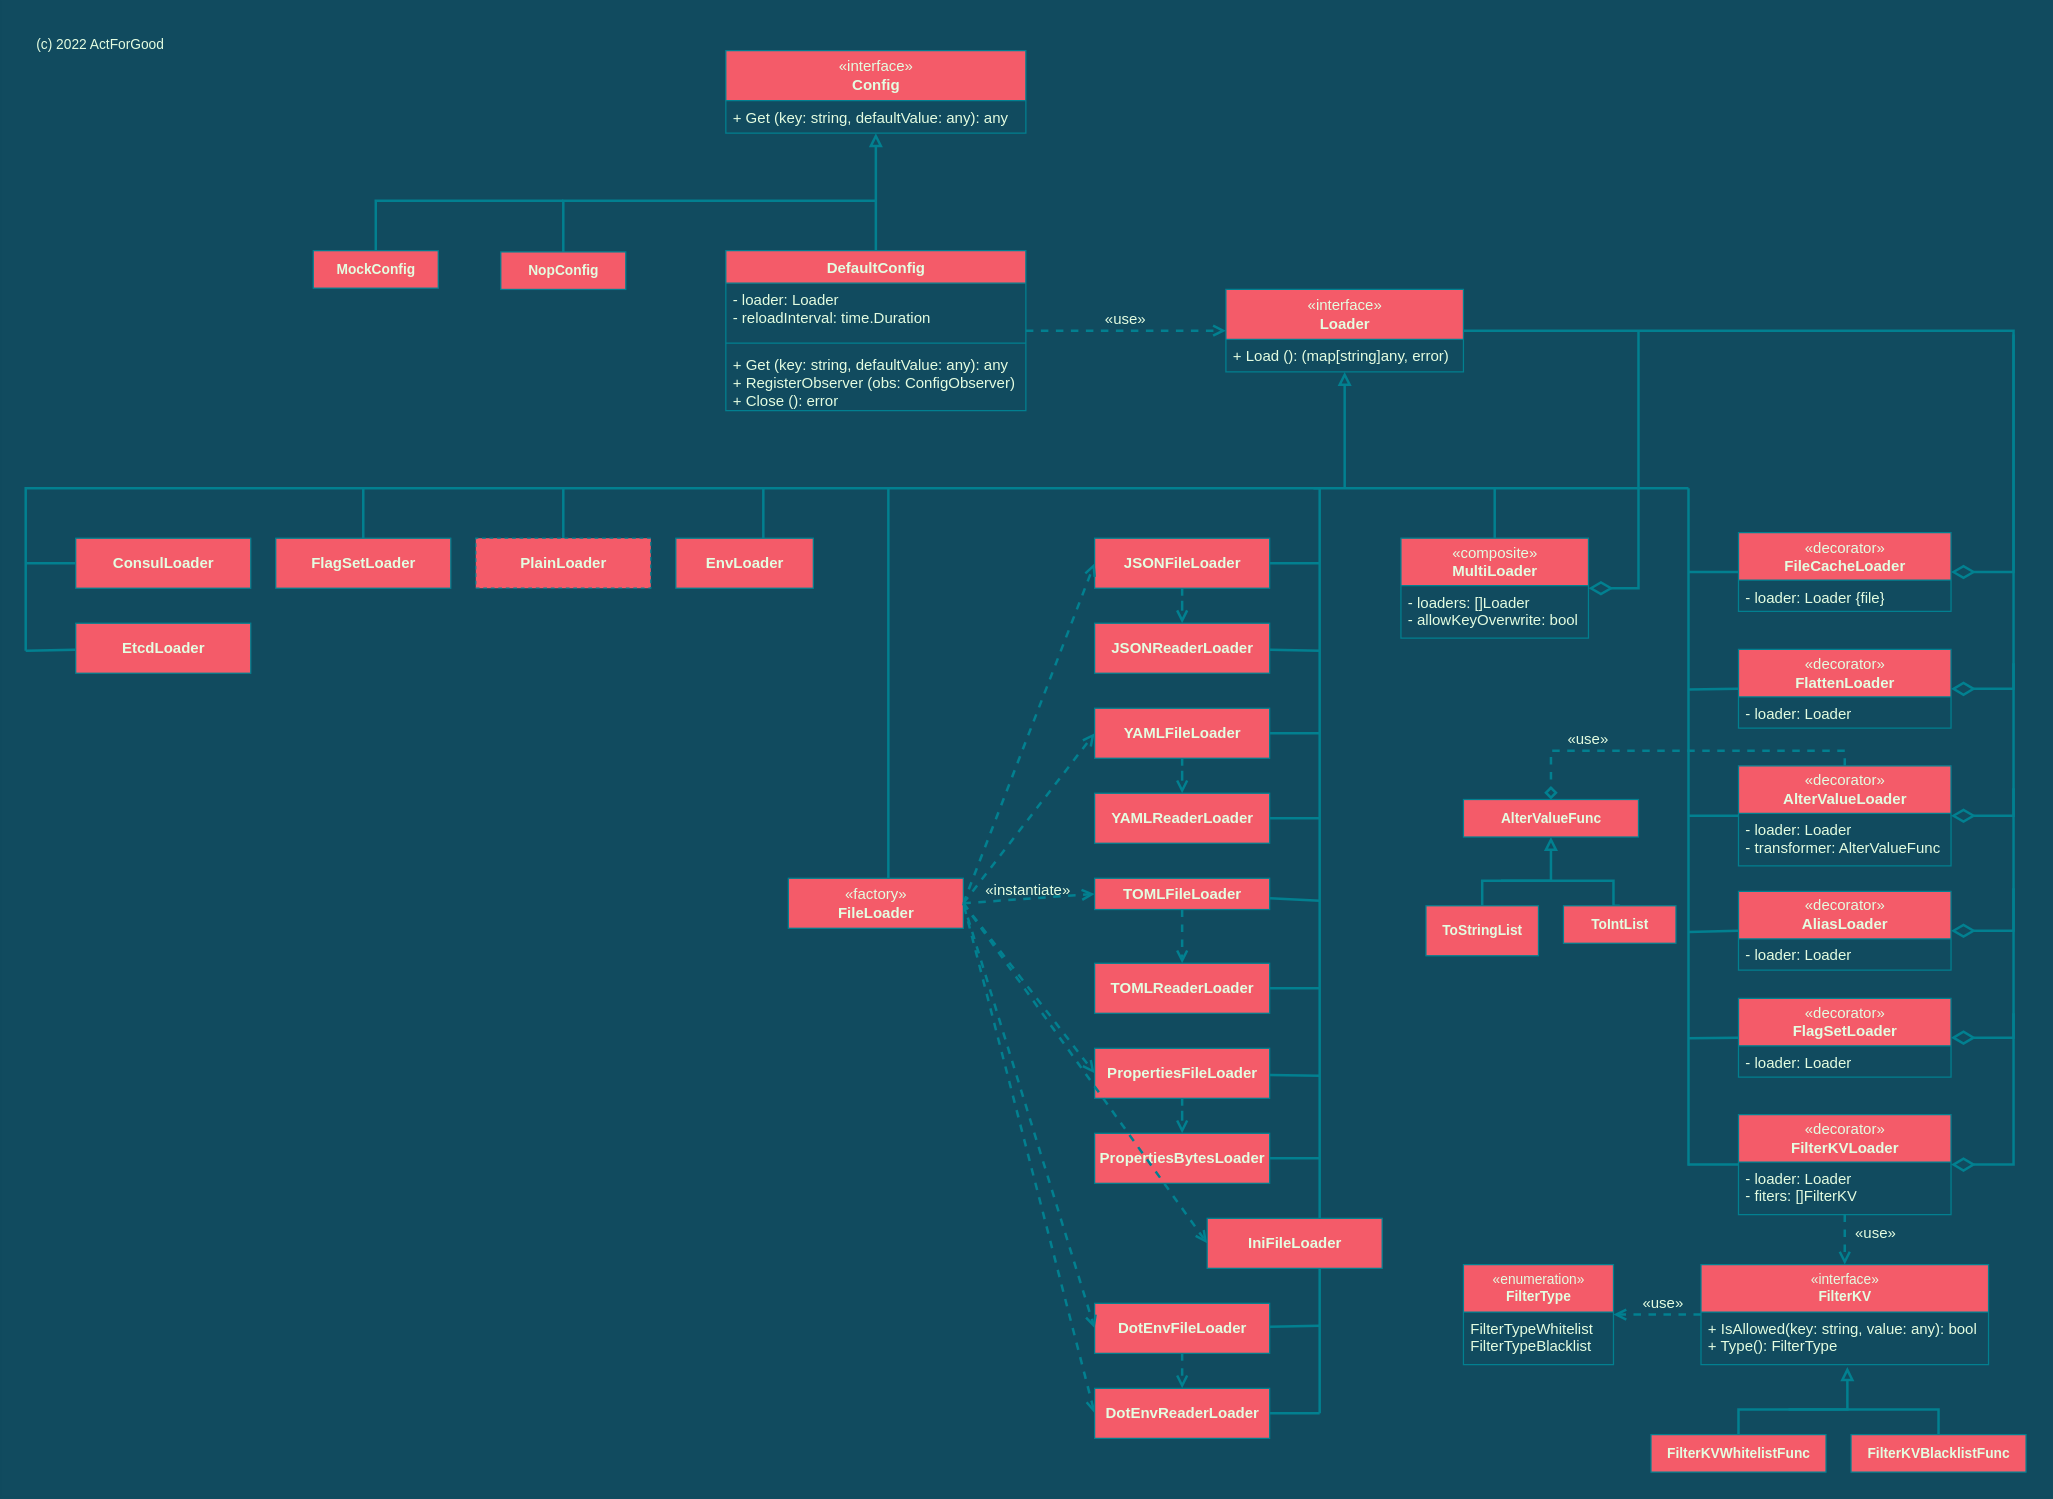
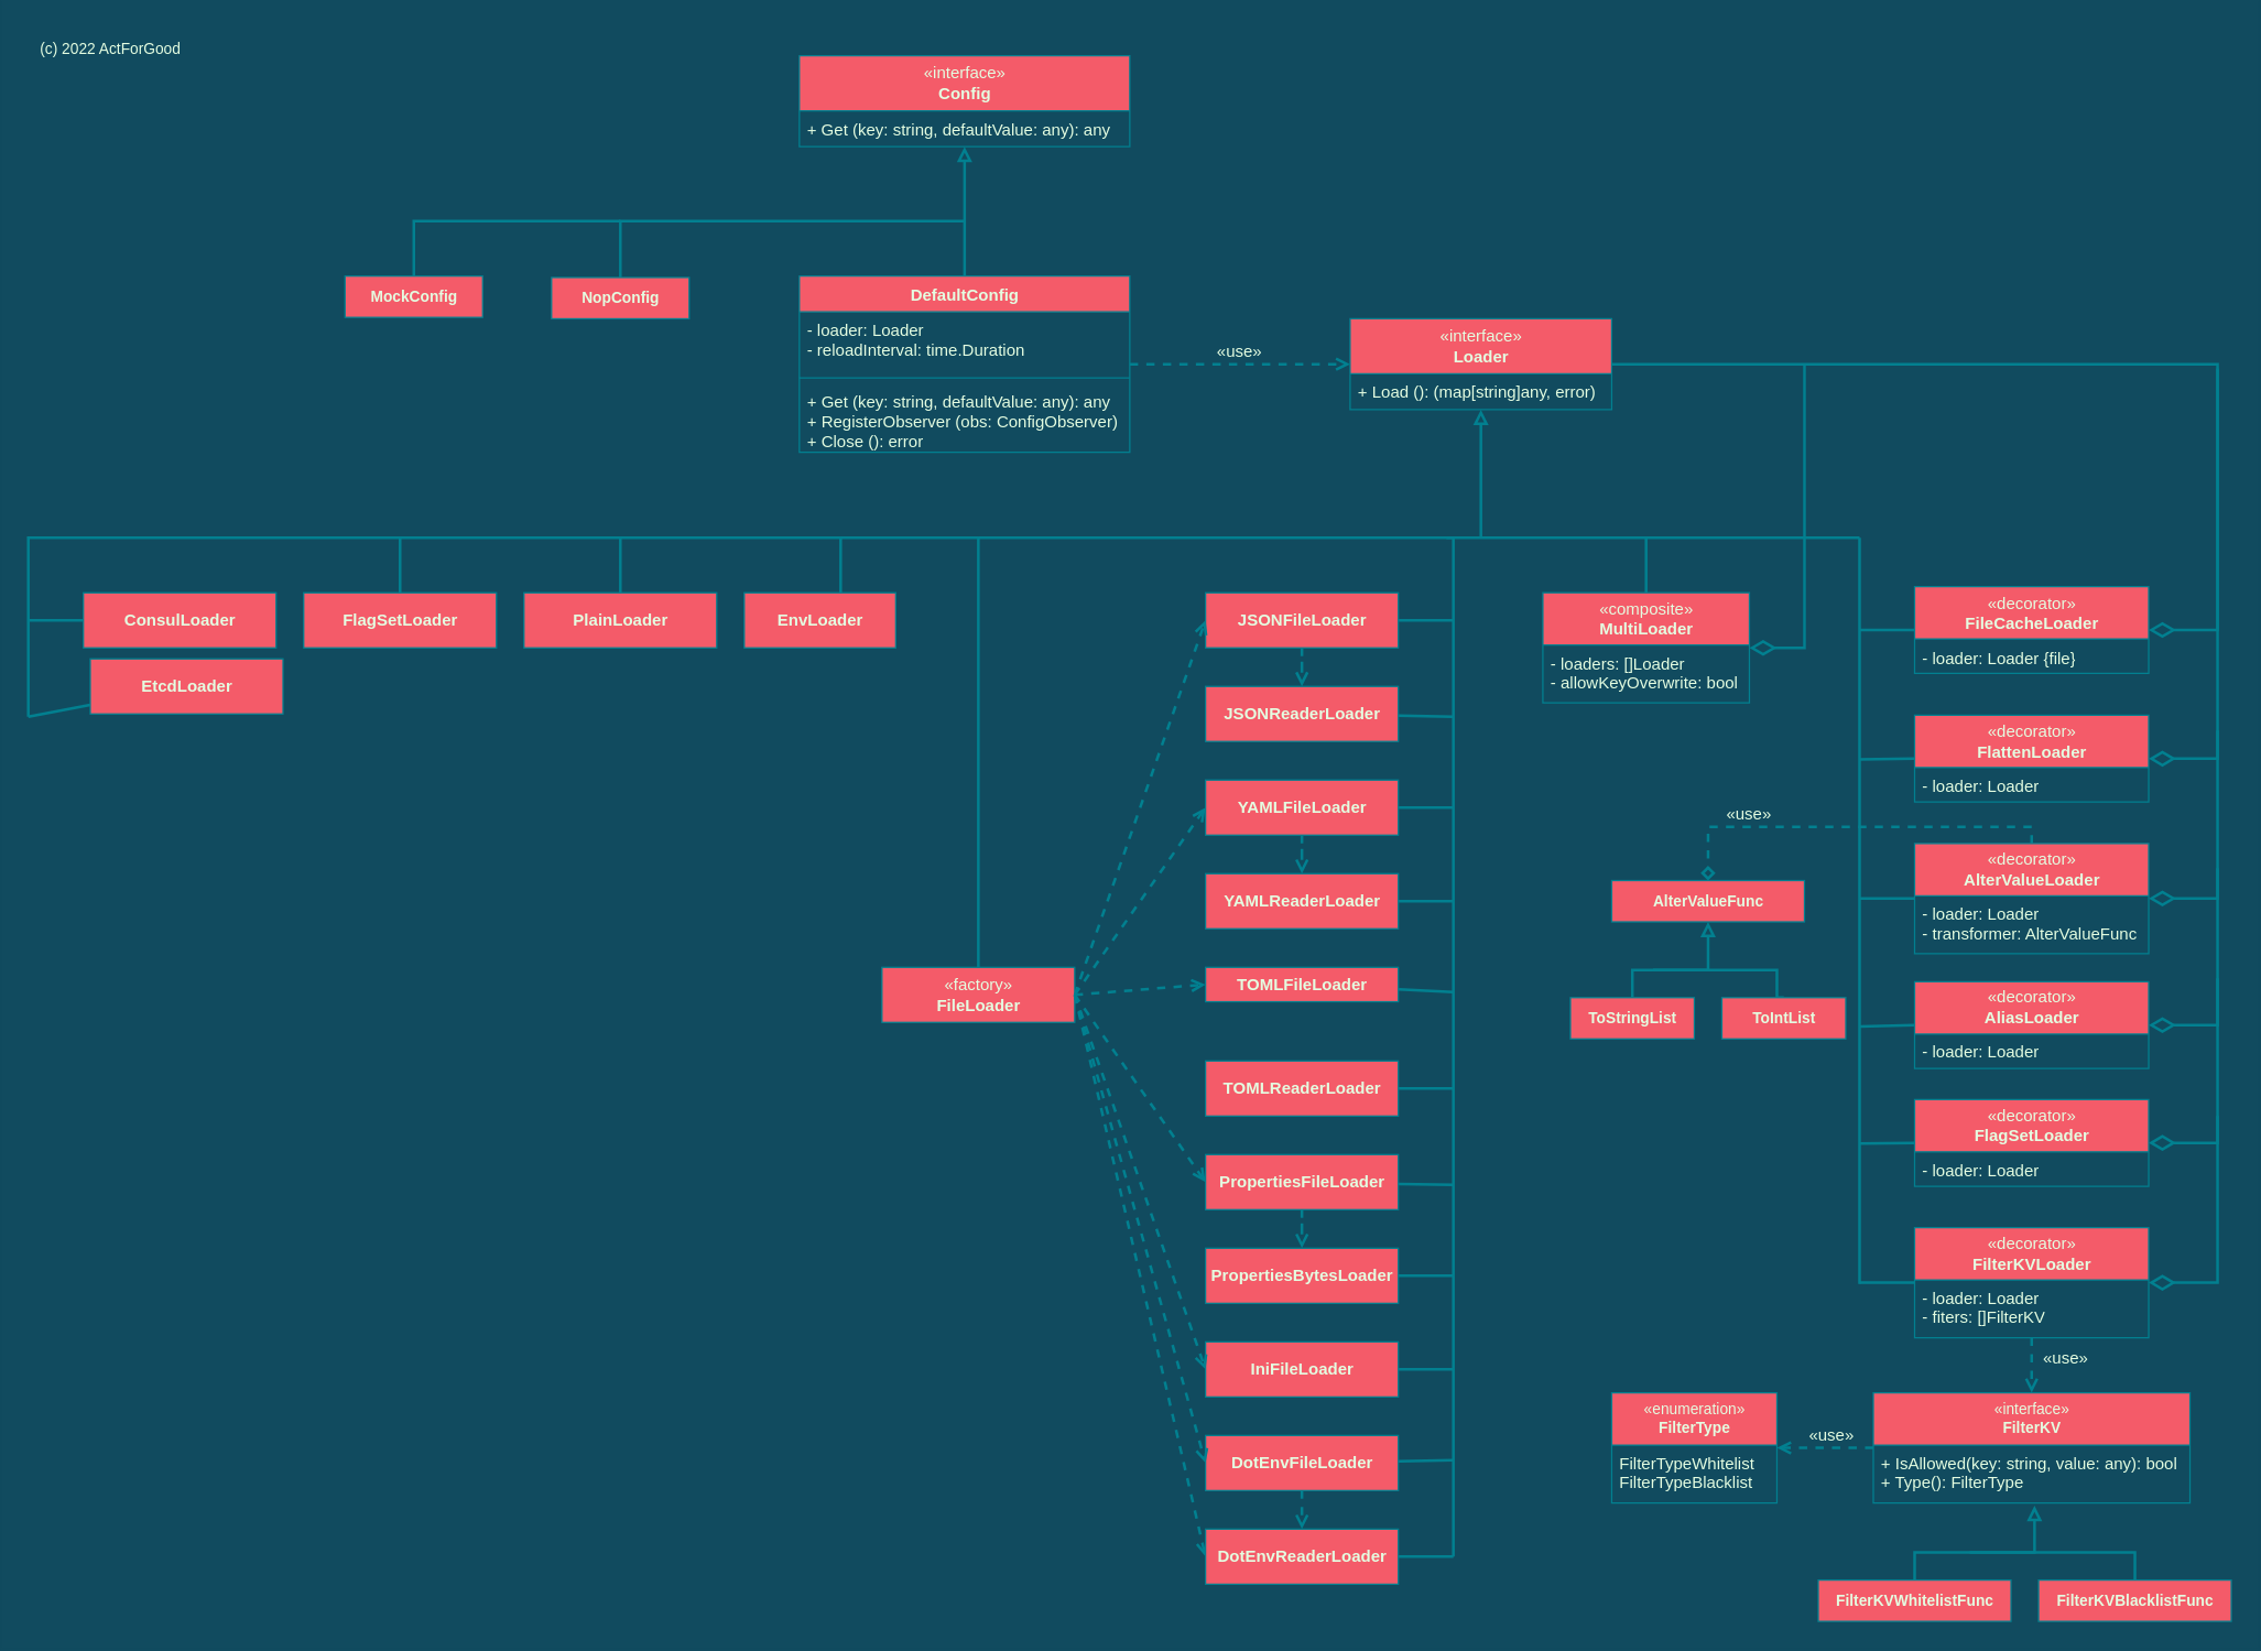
- <mxCell id="54" value="&lt;b&gt;PlainLoader&lt;/b&gt;" style="html=1;flipH=1;fillColor=#F45B69;strokeColor=#028090;fontColor=#E4FDE1;strokeWidth=1;dashed=1;" parent="1" vertex="1"><mxGeometry x="380" y="430" width="140" height="40" as="geometry" /></mxCell>
+ <mxCell id="54" value="&lt;b&gt;PlainLoader&lt;/b&gt;" style="html=1;flipH=1;fillColor=#F45B69;strokeColor=#028090;fontColor=#E4FDE1;strokeWidth=1;" parent="1" vertex="1"><mxGeometry x="380" y="430" width="140" height="40" as="geometry" /></mxCell>
- <mxCell id="64" value="&lt;span&gt;EtcdLoader&lt;/span&gt;" style="html=1;fontStyle=1;fillColor=#F45B69;strokeColor=#028090;fontColor=#E4FDE1;strokeWidth=1;" parent="1" vertex="1"><mxGeometry x="60" y="498" width="140" height="40" as="geometry" /></mxCell>
+ <mxCell id="64" value="&lt;span&gt;EtcdLoader&lt;/span&gt;" style="html=1;fontStyle=1;fillColor=#F45B69;strokeColor=#028090;fontColor=#E4FDE1;strokeWidth=1;" parent="1" vertex="1"><mxGeometry x="65" y="478" width="140" height="40" as="geometry" /></mxCell>
- <mxCell id="45" value="&lt;span style=&quot;&quot;&gt;«instantiate»&lt;/span&gt;" style="text;html=1;strokeColor=none;fillColor=none;align=center;verticalAlign=middle;whiteSpace=wrap;rounded=0;fontColor=#E4FDE1;" parent="1" vertex="1"><mxGeometry x="792" y="697" width="60" height="30" as="geometry" /></mxCell>
- <mxCell id="44" value="«factory»&lt;b&gt;&lt;br&gt;FileLoader&lt;/b&gt;" style="html=1;fillColor=#F45B69;strokeColor=#028090;fontColor=#E4FDE1;strokeWidth=1;" parent="1" vertex="1"><mxGeometry x="630" y="702" width="140" height="40" as="geometry" /></mxCell>
+ <mxCell id="44" value="«factory»&lt;b&gt;&lt;br&gt;FileLoader&lt;/b&gt;" style="html=1;fillColor=#F45B69;strokeColor=#028090;fontColor=#E4FDE1;strokeWidth=1;" parent="1" vertex="1"><mxGeometry x="640" y="702" width="140" height="40" as="geometry" /></mxCell>
- <mxCell id="122" value="&lt;b style=&quot;font-size: 11px;&quot;&gt;ToStringList&lt;/b&gt;" style="html=1;fillColor=#F45B69;strokeColor=#028090;fontColor=#E4FDE1;fontSize=11;spacingBottom=0;strokeWidth=1;" parent="1" vertex="1"><mxGeometry x="1140" y="723.99" width="90" height="40" as="geometry" /></mxCell>
+ <mxCell id="122" value="&lt;b style=&quot;font-size: 11px;&quot;&gt;ToStringList&lt;/b&gt;" style="html=1;fillColor=#F45B69;strokeColor=#028090;fontColor=#E4FDE1;fontSize=11;spacingBottom=0;strokeWidth=1;" parent="1" vertex="1"><mxGeometry x="1140" y="723.99" width="90" height="30" as="geometry" /></mxCell>
- <mxCell id="28" style="edgeStyle=orthogonalEdgeStyle;rounded=0;orthogonalLoop=1;jettySize=auto;html=1;endArrow=open;endFill=0;labelBackgroundColor=#114B5F;strokeColor=#028090;fontColor=#E4FDE1;strokeWidth=2;dashed=1;fontSize=12;spacingBottom=0;" parent="1" source="29" target="31" edge="1"><mxGeometry relative="1" as="geometry" /></mxCell>
- <mxCell id="38" value="&lt;b style=&quot;font-size: 12px;&quot;&gt;IniFileLoader&lt;/b&gt;" style="html=1;fillColor=#F45B69;strokeColor=#028090;fontColor=#E4FDE1;fontSize=12;spacingBottom=0;strokeWidth=1;" parent="1" vertex="1"><mxGeometry x="965" y="974" width="140" height="40" as="geometry" /></mxCell>
+ <mxCell id="38" value="&lt;b style=&quot;font-size: 12px;&quot;&gt;IniFileLoader&lt;/b&gt;" style="html=1;fillColor=#F45B69;strokeColor=#028090;fontColor=#E4FDE1;fontSize=12;spacingBottom=0;strokeWidth=1;" parent="1" vertex="1"><mxGeometry x="875" y="974" width="140" height="40" as="geometry" /></mxCell>
